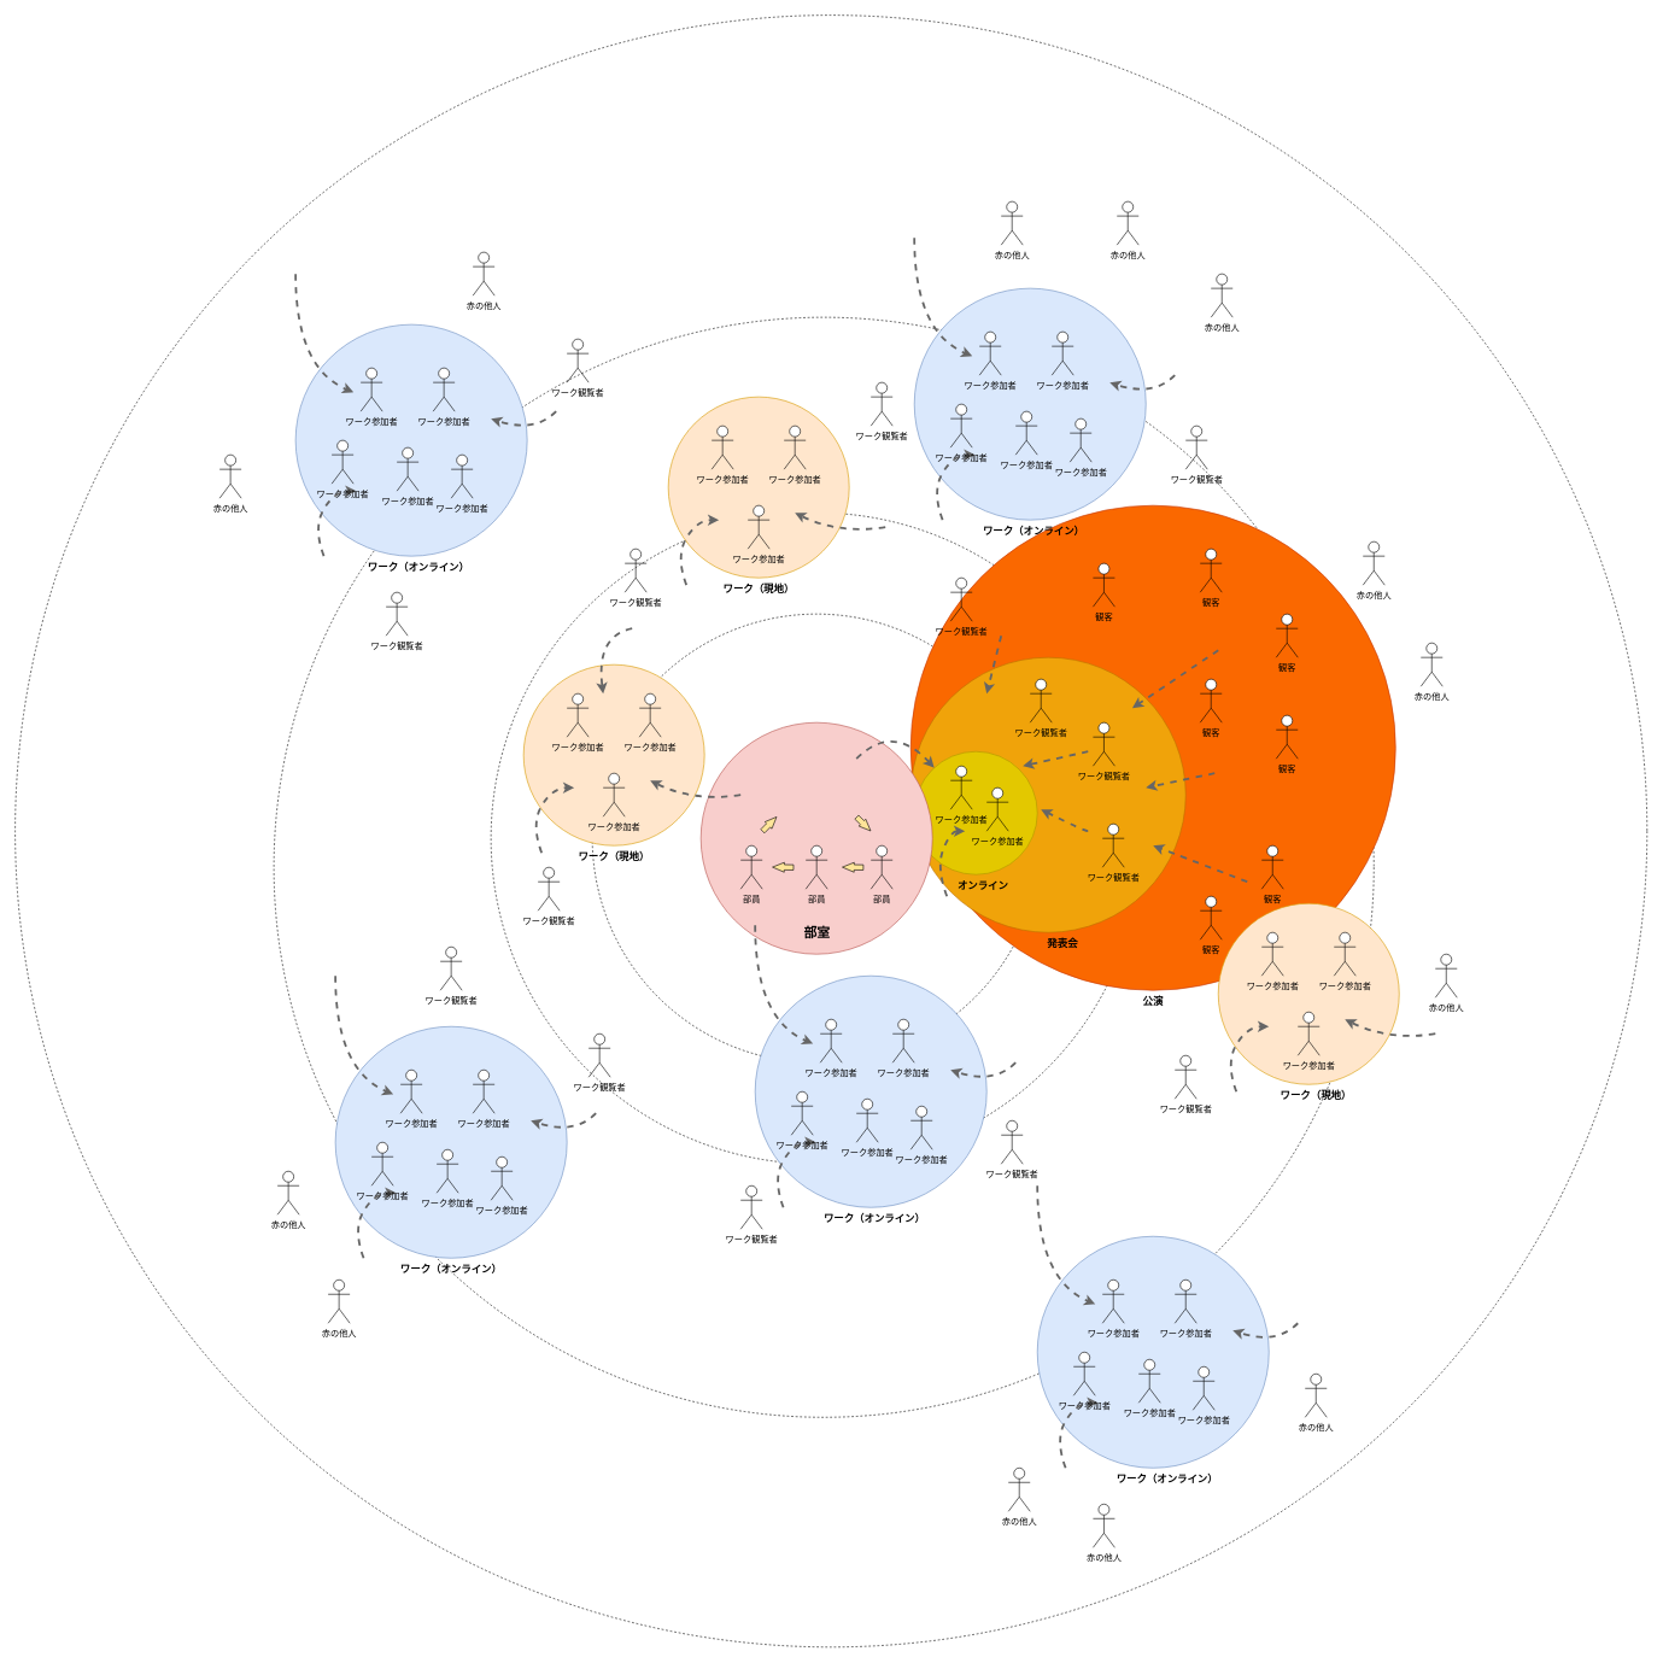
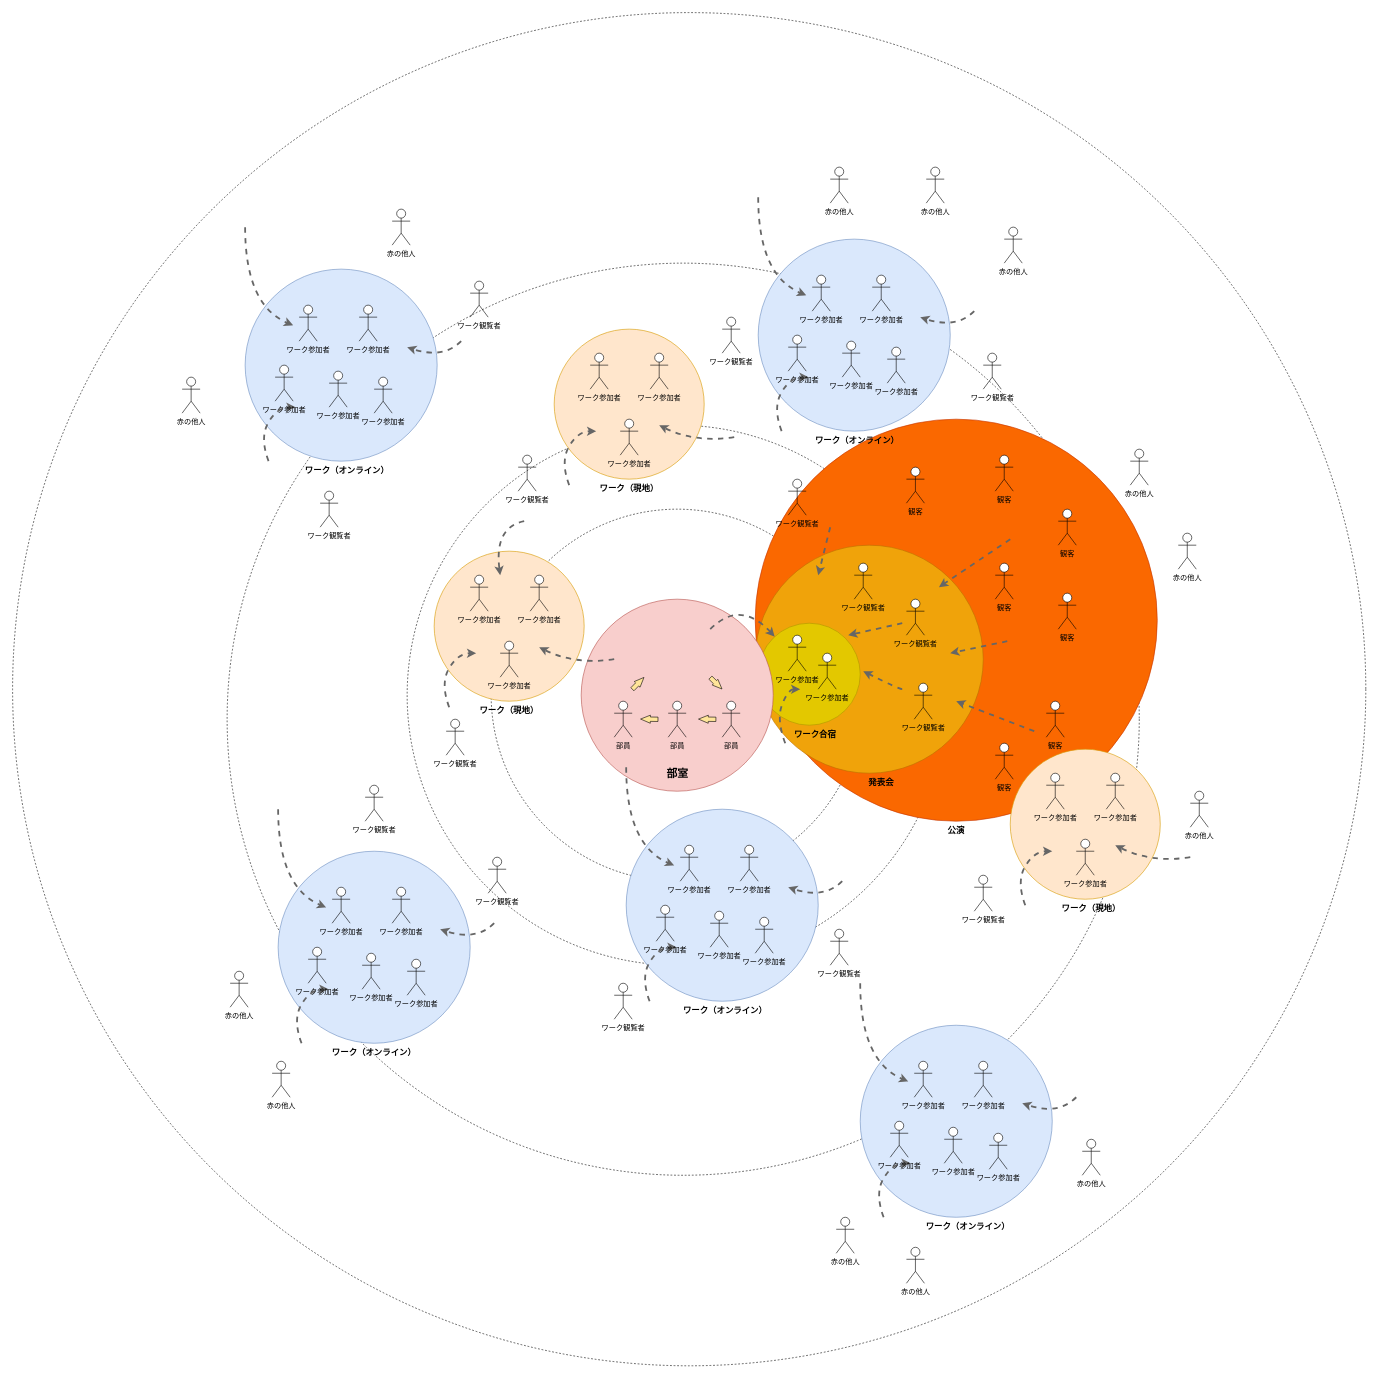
- <mxCell id="33" value="&lt;font style=&quot;font-size: 14px;&quot;&gt;&lt;b&gt;オンライン&lt;/b&gt;&lt;/font&gt;" style="text;html=1;align=center;verticalAlign=middle;whiteSpace=wrap;rounded=0;movable=1;resizable=1;rotatable=1;deletable=1;editable=1;locked=0;connectable=1;" vertex="1" parent="4"><mxGeometry x="915" y="850" width="130" height="30" as="geometry" /></mxCell>
+ <mxCell id="33" value="&lt;font style=&quot;font-size: 14px;&quot;&gt;&lt;b&gt;ワーク合宿&lt;/b&gt;&lt;/font&gt;" style="text;html=1;align=center;verticalAlign=middle;whiteSpace=wrap;rounded=0;movable=1;resizable=1;rotatable=1;deletable=1;editable=1;locked=0;connectable=1;" vertex="1" parent="4"><mxGeometry x="915" y="850" width="130" height="30" as="geometry" /></mxCell>
